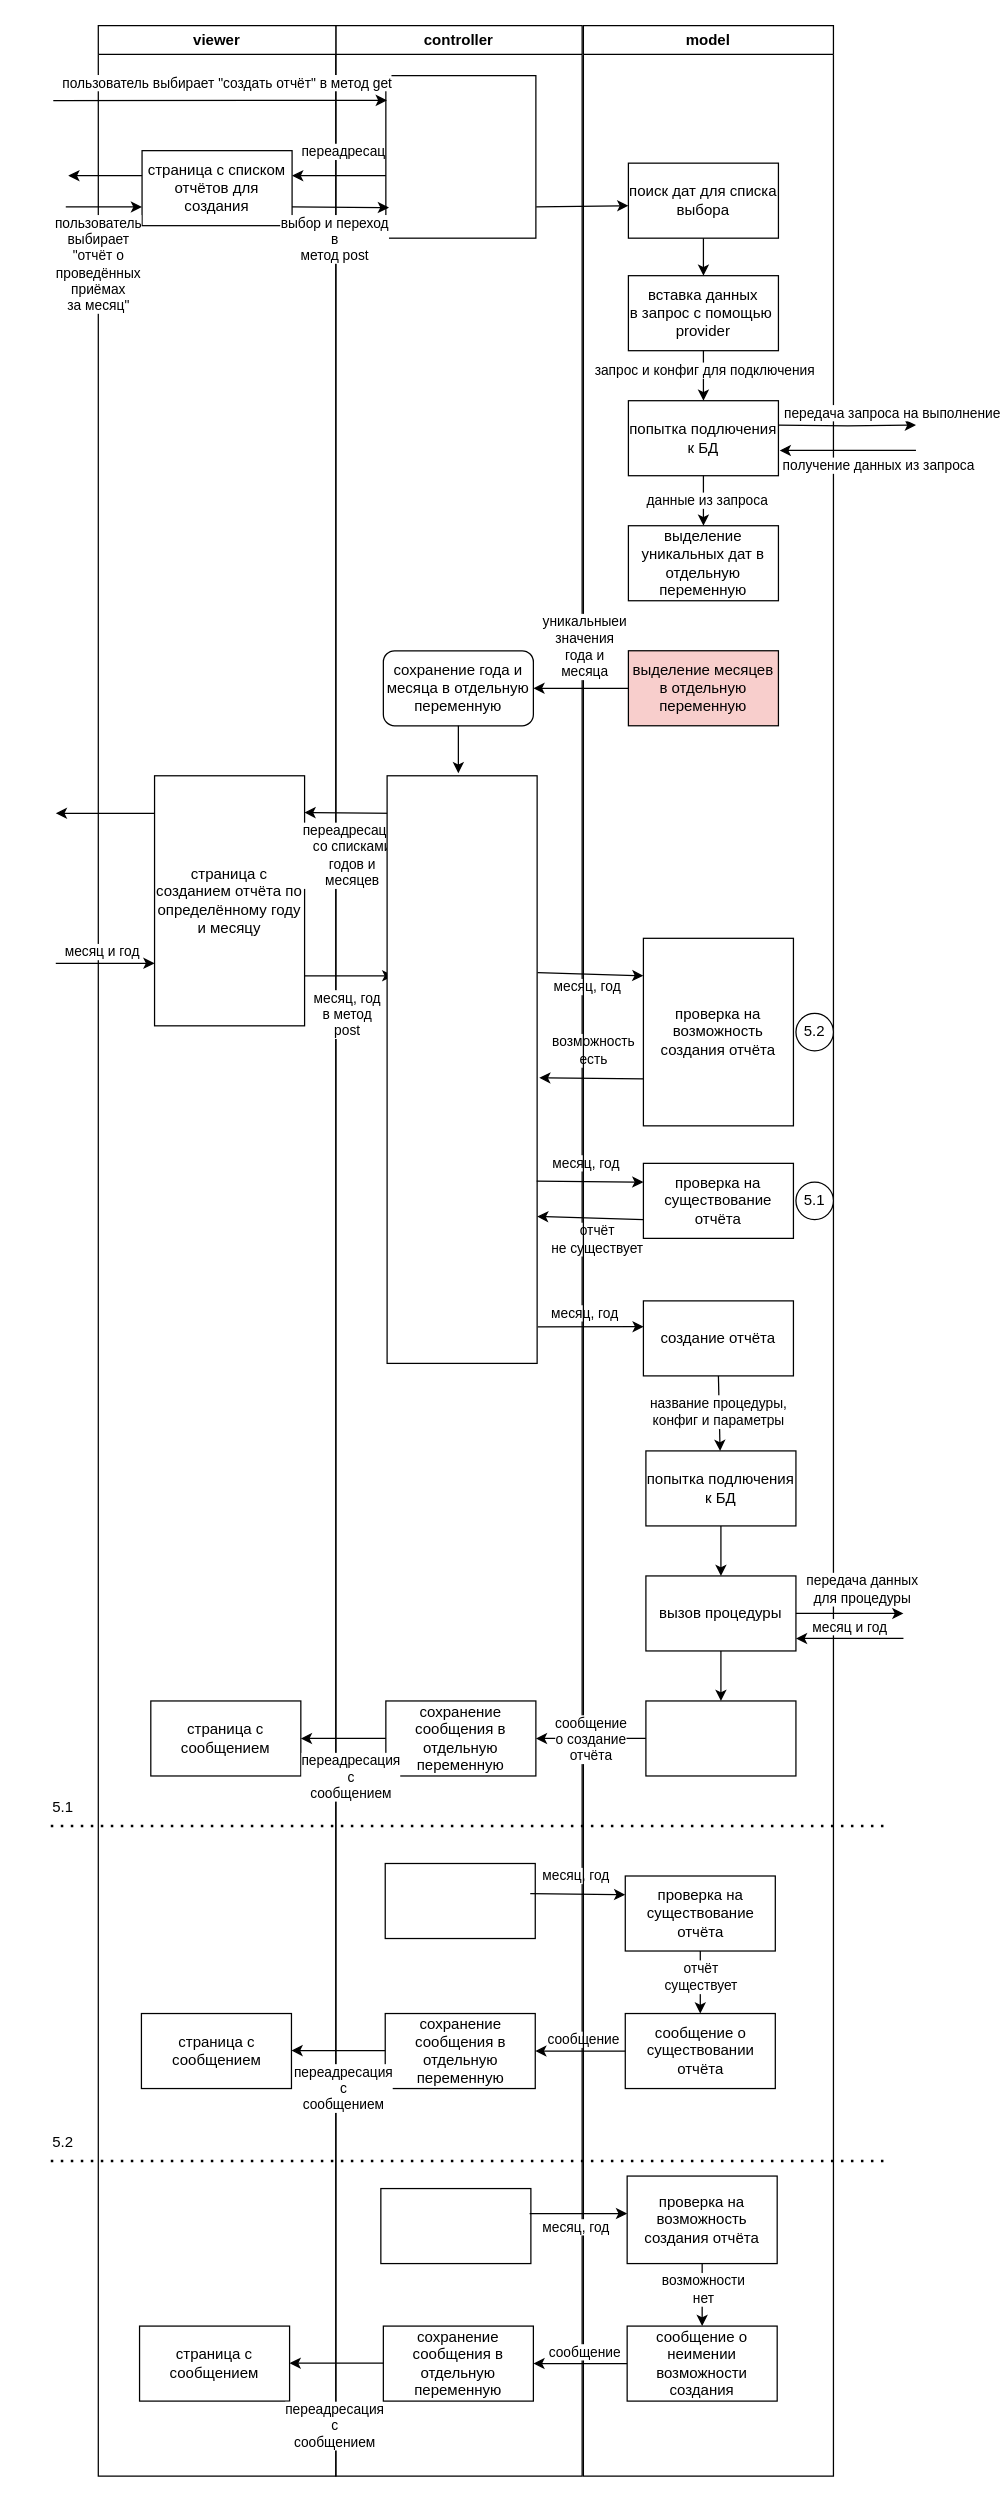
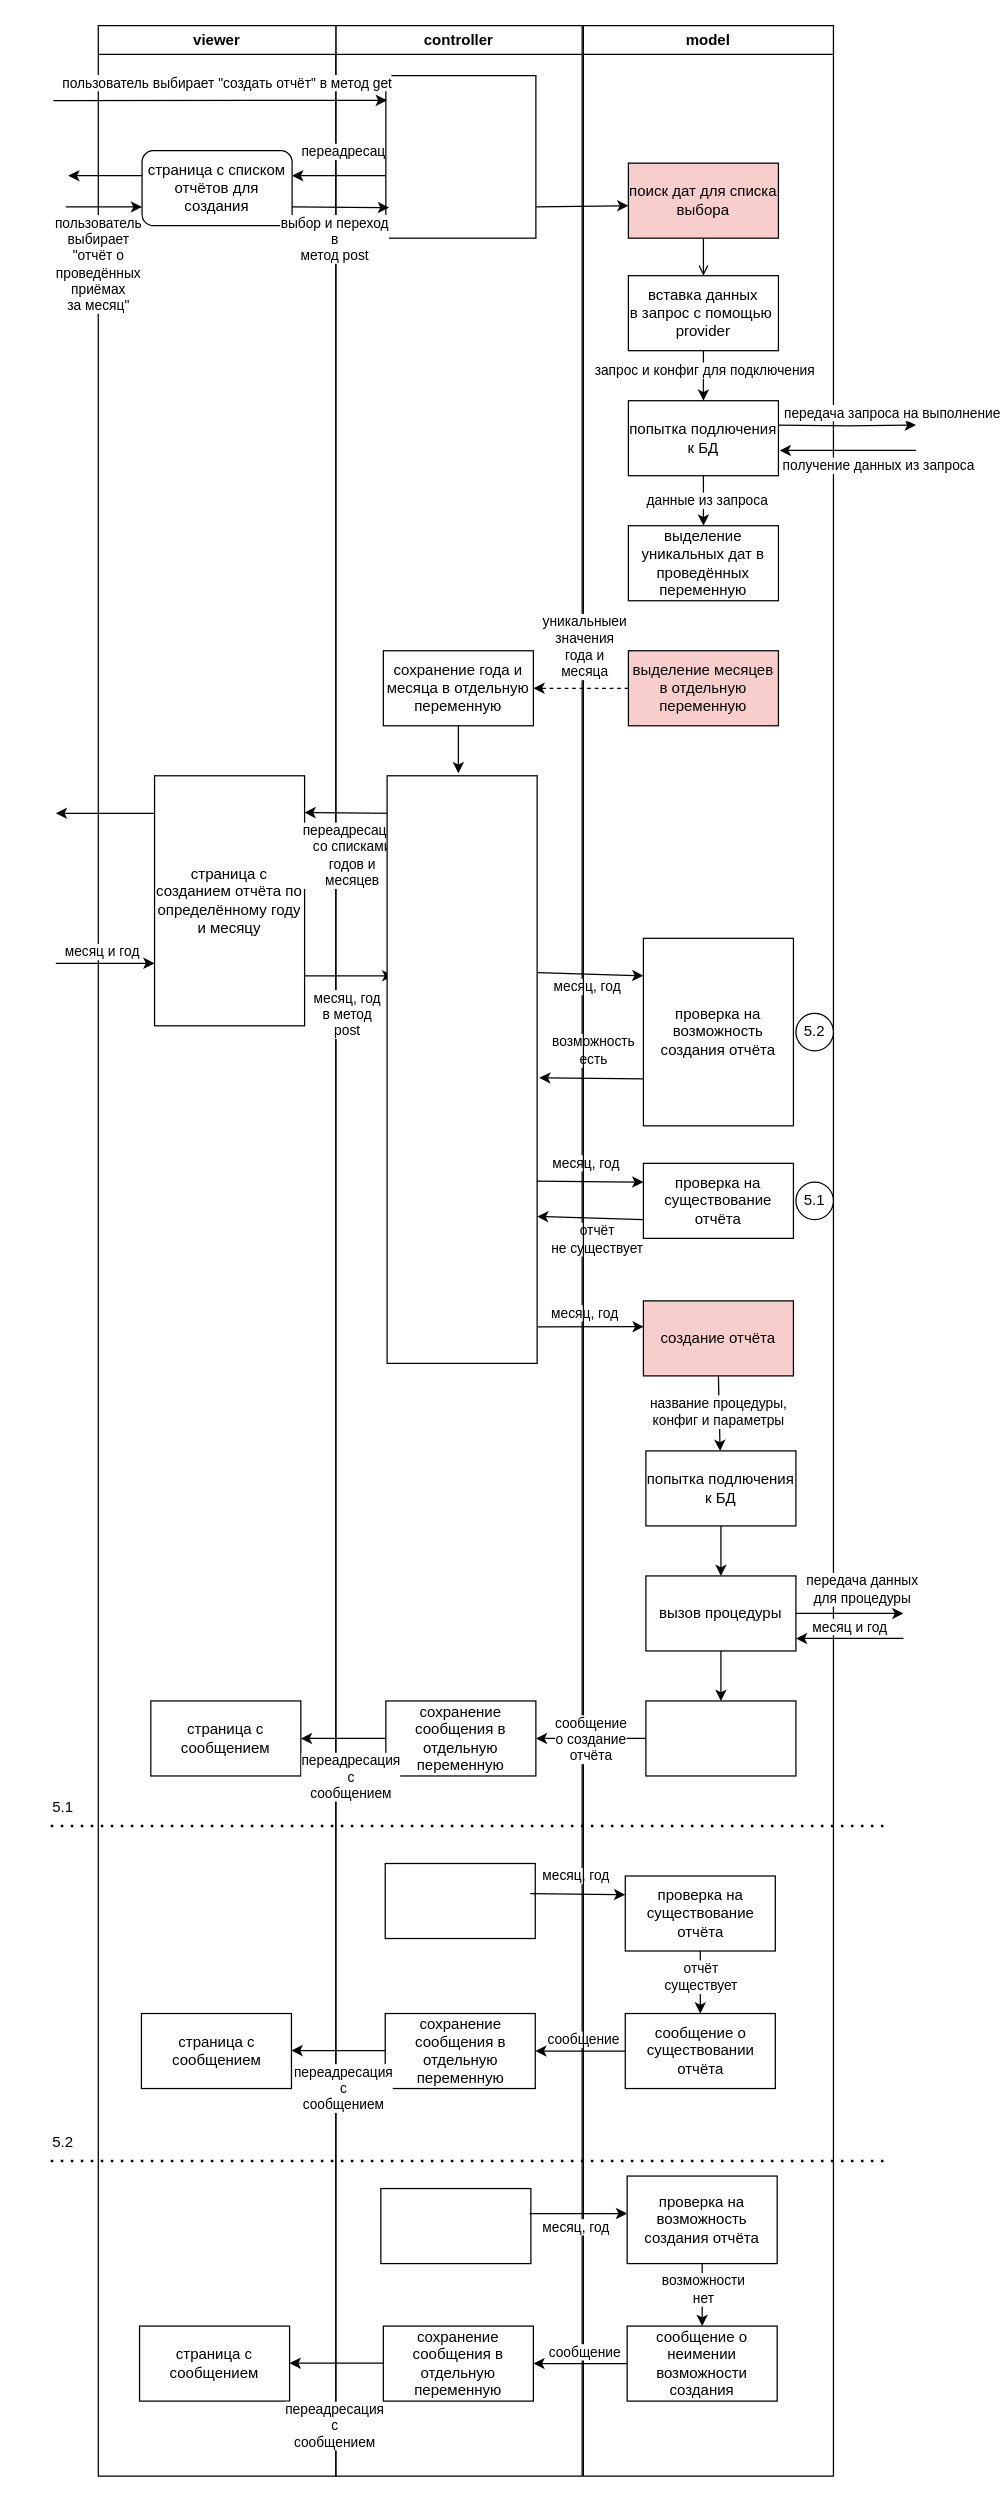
- <mxCell id="4" value="страница с списком отчётов для создания" style="rounded=0;whiteSpace=wrap;html=1;" parent="3" vertex="1"><mxGeometry x="35" y="100" width="120" height="60" as="geometry" /></mxCell>
+ <mxCell id="4" value="страница с списком отчётов для создания" style="whiteSpace=wrap;html=1;rounded=1;" parent="3" vertex="1"><mxGeometry x="35" y="100" width="120" height="60" as="geometry" /></mxCell>
- <mxCell id="56" value="поиск дат для списка выбора" style="rounded=0;whiteSpace=wrap;html=1;" parent="54" vertex="1"><mxGeometry x="36" y="110" width="120" height="60" as="geometry" /></mxCell>
+ <mxCell id="56" value="поиск дат для списка выбора" style="rounded=0;whiteSpace=wrap;html=1;fillColor=#f8cecc;" parent="54" vertex="1"><mxGeometry x="36" y="110" width="120" height="60" as="geometry" /></mxCell>
- <mxCell id="55" style="edgeStyle=orthogonalEdgeStyle;rounded=0;orthogonalLoop=1;jettySize=auto;html=1;exitX=0.5;exitY=1;exitDx=0;exitDy=0;entryX=0.5;entryY=0;entryDx=0;entryDy=0;" parent="54" source="56" target="57" edge="1"><mxGeometry relative="1" as="geometry" /></mxCell>
+ <mxCell id="55" style="edgeStyle=orthogonalEdgeStyle;rounded=0;orthogonalLoop=1;jettySize=auto;html=1;exitX=0.5;exitY=1;exitDx=0;exitDy=0;entryX=0.5;entryY=0;entryDx=0;entryDy=0;endArrow=open;" parent="54" source="56" target="57" edge="1"><mxGeometry relative="1" as="geometry" /></mxCell>
- <mxCell id="62" value="выделение уникальных дат в отдельную переменную" style="rounded=0;whiteSpace=wrap;html=1;" parent="54" vertex="1"><mxGeometry x="36" y="400" width="120" height="60" as="geometry" /></mxCell>
+ <mxCell id="62" value="выделение уникальных дат в проведённых переменную" style="rounded=0;whiteSpace=wrap;html=1;" parent="54" vertex="1"><mxGeometry x="36" y="400" width="120" height="60" as="geometry" /></mxCell>
- <mxCell id="75" value="сохранение года и месяца в отдельную переменную" style="whiteSpace=wrap;html=1;rounded=1;" parent="54" vertex="1"><mxGeometry x="-160" y="500" width="120" height="60" as="geometry" /></mxCell>
+ <mxCell id="75" value="сохранение года и месяца в отдельную переменную" style="rounded=0;whiteSpace=wrap;html=1;" parent="54" vertex="1"><mxGeometry x="-160" y="500" width="120" height="60" as="geometry" /></mxCell>
- <mxCell id="73" value="" style="endArrow=classic;html=1;rounded=0;exitX=0;exitY=0.5;exitDx=0;exitDy=0;entryX=1;entryY=0.5;entryDx=0;entryDy=0;" parent="54" source="72" target="75" edge="1"><mxGeometry width="50" height="50" relative="1" as="geometry"><mxPoint x="-74" y="530" as="sourcePoint" /><mxPoint x="-24" y="480" as="targetPoint" /></mxGeometry></mxCell>
+ <mxCell id="73" value="" style="endArrow=classic;html=1;rounded=0;exitX=0;exitY=0.5;exitDx=0;exitDy=0;entryX=1;entryY=0.5;entryDx=0;entryDy=0;dashed=1;" parent="54" source="72" target="75" edge="1"><mxGeometry width="50" height="50" relative="1" as="geometry"><mxPoint x="-74" y="530" as="sourcePoint" /><mxPoint x="-24" y="480" as="targetPoint" /></mxGeometry></mxCell>
- <mxCell id="35" value="создание отчёта" style="rounded=0;whiteSpace=wrap;html=1;" parent="2" vertex="1"><mxGeometry x="246" y="1020" width="120" height="60" as="geometry" /></mxCell>
+ <mxCell id="35" value="создание отчёта" style="rounded=0;whiteSpace=wrap;html=1;fillColor=#f8cecc;" parent="2" vertex="1"><mxGeometry x="246" y="1020" width="120" height="60" as="geometry" /></mxCell>
